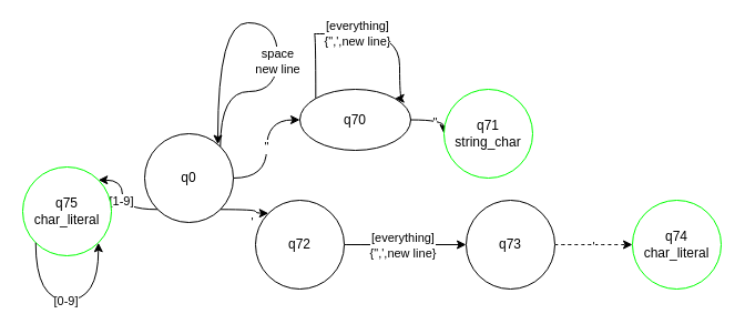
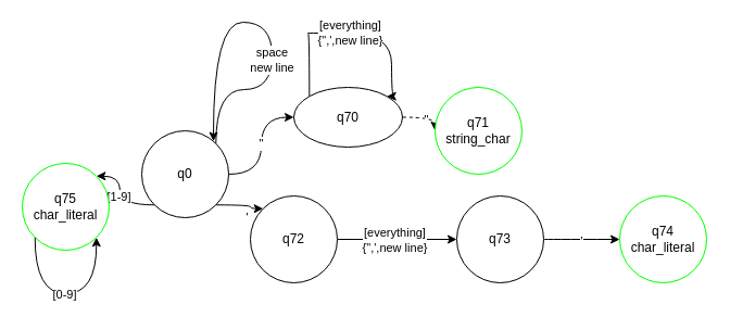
- <mxCell id="11" style="edgeStyle=orthogonalEdgeStyle;rounded=0;orthogonalLoop=1;jettySize=auto;html=1;exitX=1;exitY=0.5;exitDx=0;exitDy=0;entryX=0;entryY=0.5;entryDx=0;entryDy=0;curved=1;" edge="1" parent="1" source="15" target="16"><mxGeometry relative="1" as="geometry" /></mxCell>
+ <mxCell id="11" style="edgeStyle=orthogonalEdgeStyle;rounded=0;orthogonalLoop=1;jettySize=auto;html=1;exitX=1;exitY=0.5;exitDx=0;exitDy=0;entryX=0;entryY=0.5;entryDx=0;entryDy=0;curved=1;dashed=1;" edge="1" parent="1" source="15" target="16"><mxGeometry relative="1" as="geometry" /></mxCell>
- <mxCell id="20" style="edgeStyle=orthogonalEdgeStyle;rounded=0;orthogonalLoop=1;jettySize=auto;html=1;exitX=1;exitY=0.5;exitDx=0;exitDy=0;entryX=0;entryY=0.5;entryDx=0;entryDy=0;curved=1;dashed=1;" edge="1" parent="1" source="22" target="23"><mxGeometry relative="1" as="geometry" /></mxCell>
+ <mxCell id="20" style="edgeStyle=orthogonalEdgeStyle;rounded=0;orthogonalLoop=1;jettySize=auto;html=1;exitX=1;exitY=0.5;exitDx=0;exitDy=0;entryX=0;entryY=0.5;entryDx=0;entryDy=0;curved=1;" edge="1" parent="1" source="22" target="23"><mxGeometry relative="1" as="geometry" /></mxCell>
